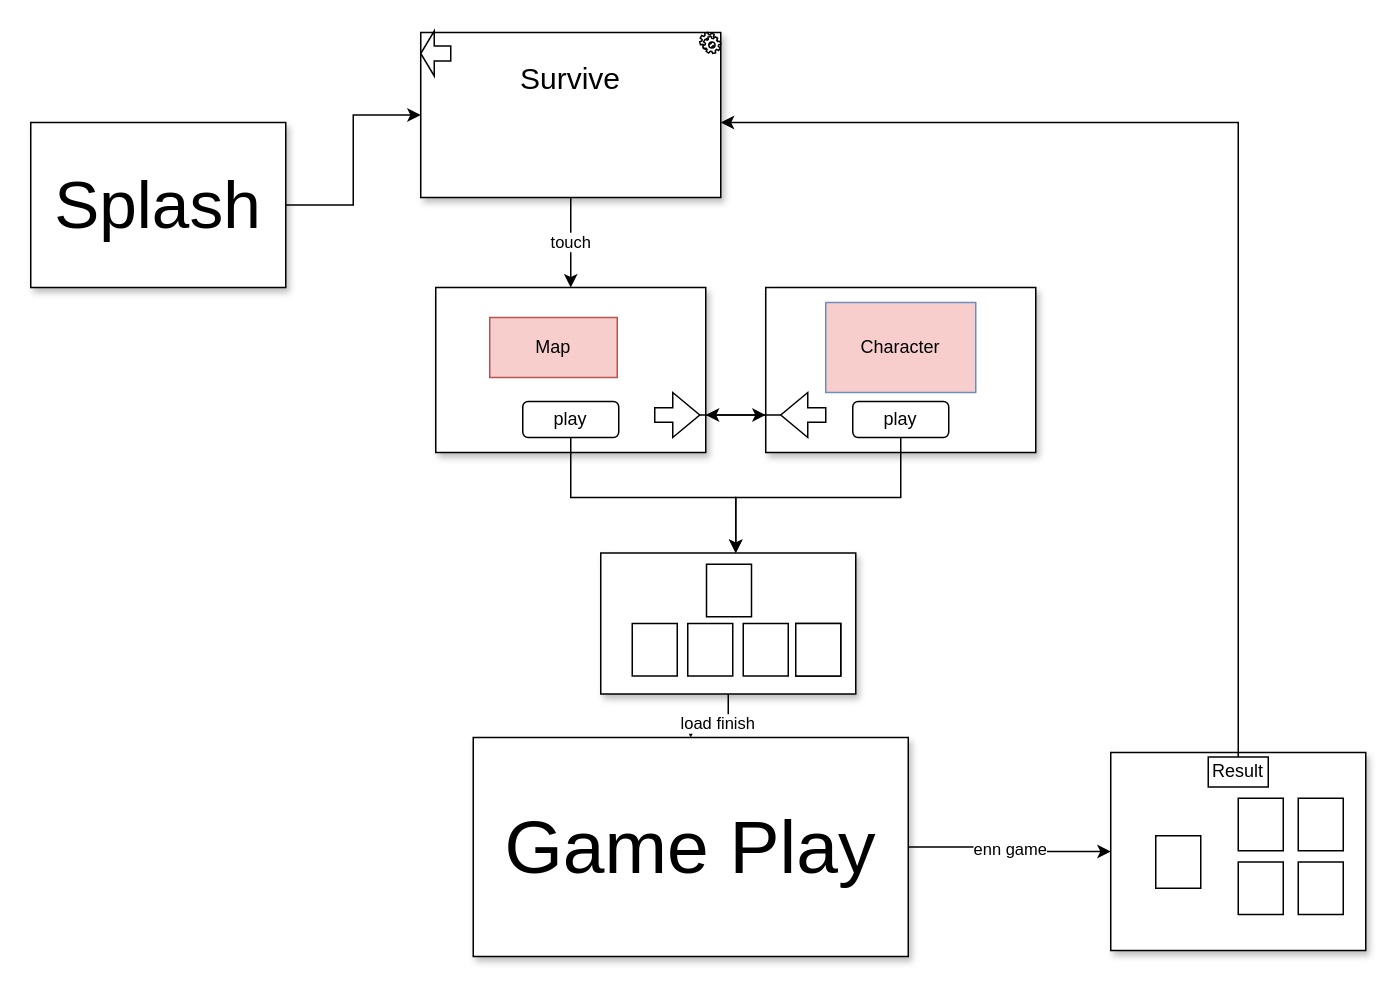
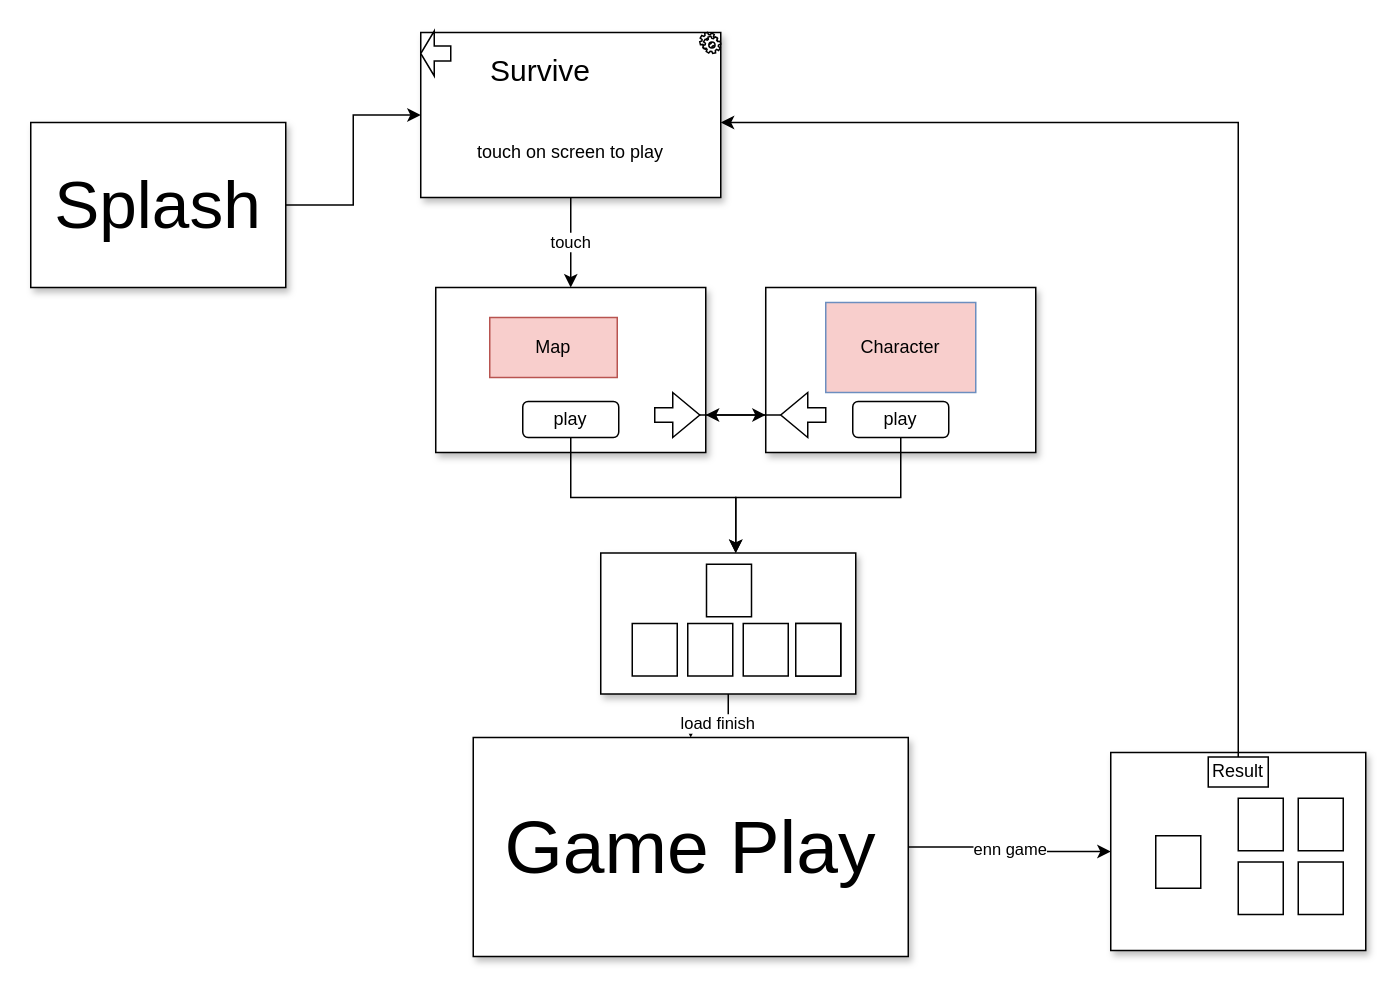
- <mxCell id="6" value="&lt;font style=&quot;font-size: 20px&quot;&gt;Survive&lt;/font&gt;" style="text;html=1;strokeColor=none;fillColor=none;align=center;verticalAlign=middle;whiteSpace=wrap;rounded=0;" vertex="1" parent="1"><mxGeometry x="335" y="41" width="90" height="20" as="geometry" /></mxCell>
+ <mxCell id="6" value="&lt;font style=&quot;font-size: 20px&quot;&gt;Survive&lt;/font&gt;" style="text;html=1;strokeColor=none;fillColor=none;align=center;verticalAlign=middle;whiteSpace=wrap;rounded=0;" vertex="1" parent="1"><mxGeometry x="315" y="36" width="90" height="20" as="geometry" /></mxCell>
+ <mxCell id="7" value="touch on screen to play" style="text;html=1;strokeColor=none;fillColor=none;align=center;verticalAlign=middle;whiteSpace=wrap;rounded=0;" vertex="1" parent="1"><mxGeometry x="280" y="91" width="200" height="20" as="geometry" /></mxCell>
